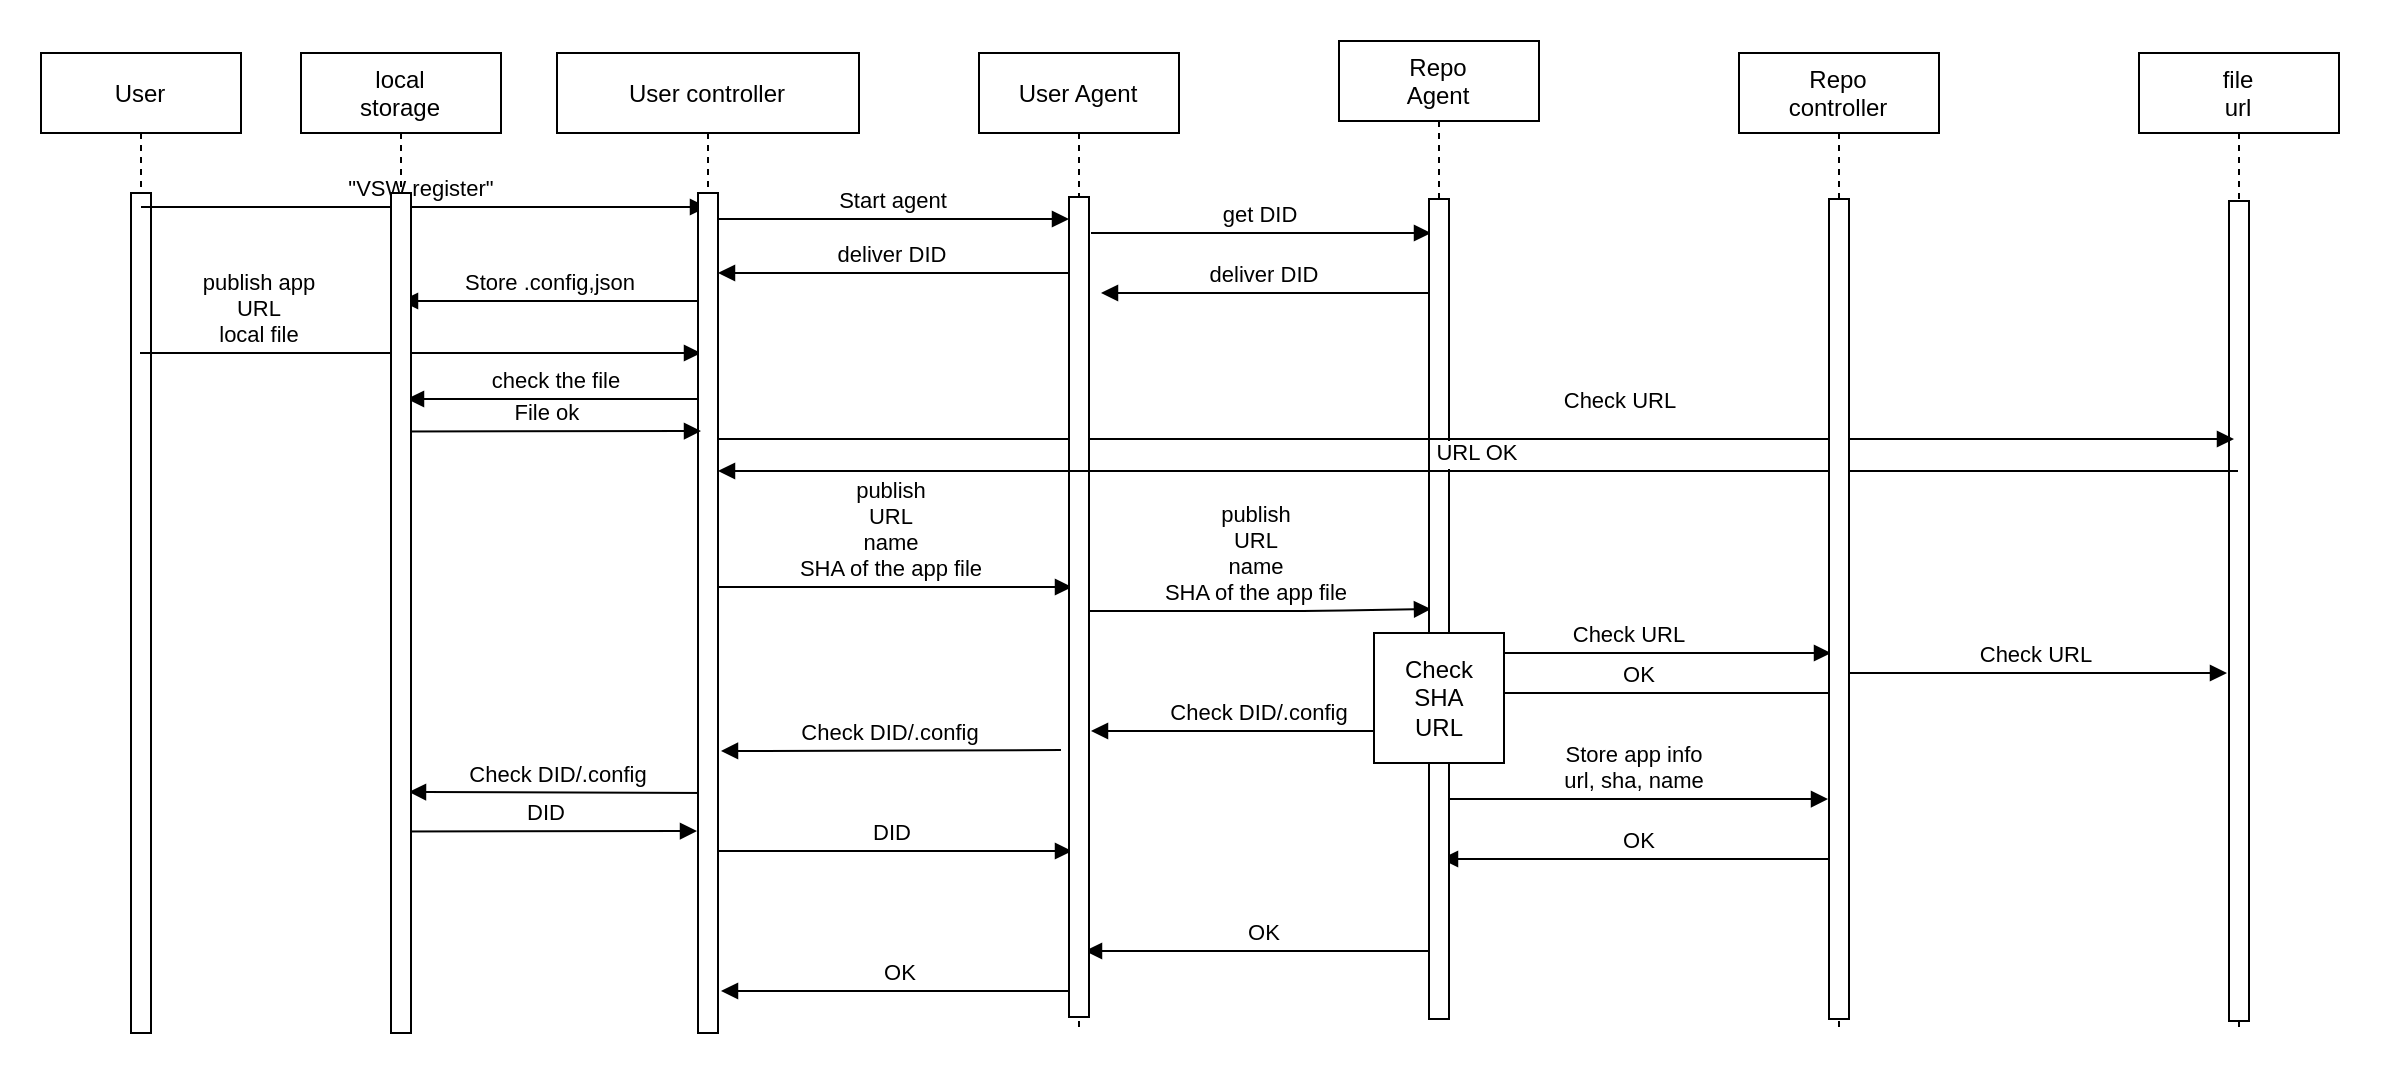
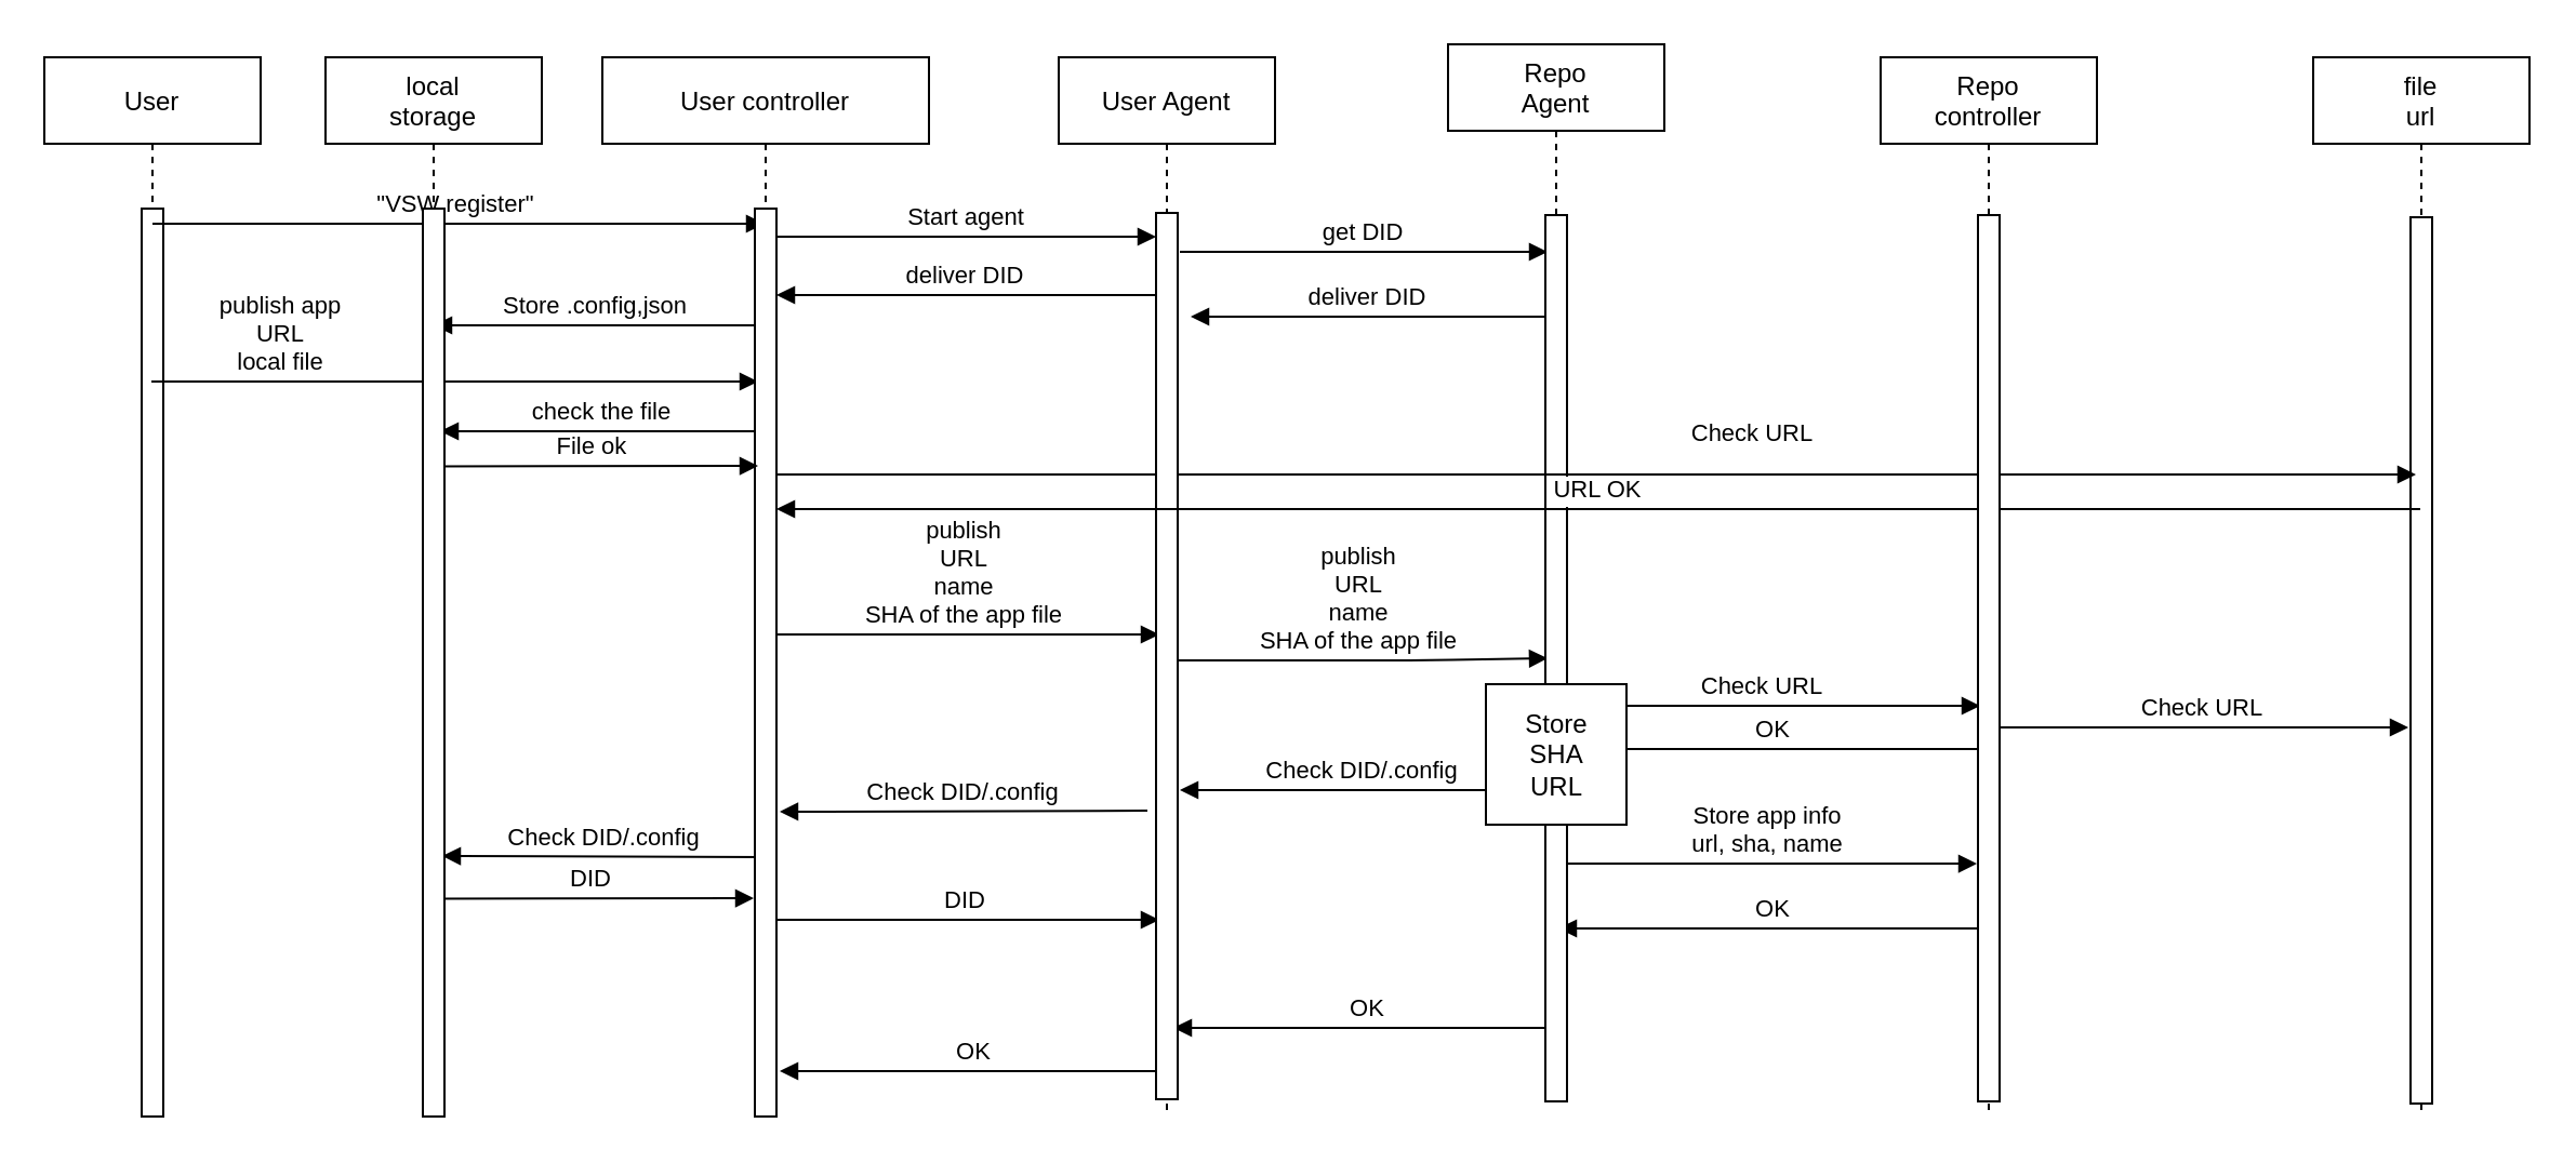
- <mxCell id="28" value="Check&lt;br&gt;SHA&lt;br&gt;URL&lt;br&gt;" style="whiteSpace=wrap;html=1;aspect=fixed;" vertex="1" parent="26"><mxGeometry x="17.5" y="296" width="65" height="65" as="geometry" /></mxCell>
+ <mxCell id="28" value="Store&lt;br&gt;SHA&lt;br&gt;URL&lt;br&gt;" style="whiteSpace=wrap;html=1;aspect=fixed;" vertex="1" parent="26"><mxGeometry x="17.5" y="296" width="65" height="65" as="geometry" /></mxCell>
